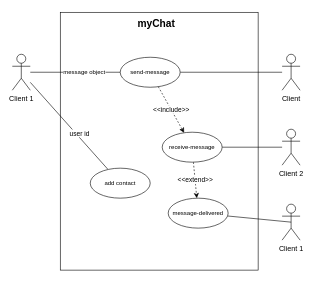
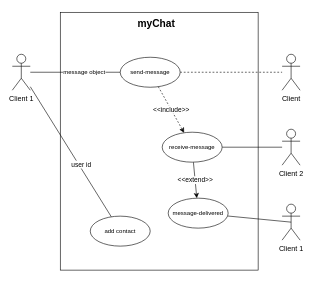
- <mxCell id="10" value="" style="edgeStyle=none;rounded=0;orthogonalLoop=1;jettySize=auto;html=1;fontSize=10;endArrow=none;endFill=0;" parent="1" source="12" target="3" edge="1"><mxGeometry relative="1" as="geometry" /></mxCell>
+ <mxCell id="10" value="" style="edgeStyle=none;rounded=0;orthogonalLoop=1;jettySize=auto;html=1;fontSize=10;endArrow=none;endFill=0;dashed=1;" parent="1" source="12" target="3" edge="1"><mxGeometry relative="1" as="geometry" /></mxCell>
- <mxCell id="5" value="&amp;lt;&amp;lt;extend&amp;gt;&amp;gt;" style="edgeStyle=none;rounded=0;orthogonalLoop=1;jettySize=auto;html=1;fontSize=11;startArrow=none;startFill=0;endArrow=classic;endFill=1;dashed=1;" edge="1" parent="1" source="6" target="18"><mxGeometry relative="1" as="geometry" /></mxCell>
+ <mxCell id="5" value="&amp;lt;&amp;lt;extend&amp;gt;&amp;gt;" style="edgeStyle=none;rounded=0;orthogonalLoop=1;jettySize=auto;html=1;fontSize=11;startArrow=none;startFill=0;endArrow=classic;endFill=1;dashed=0;" edge="1" parent="1" source="6" target="18"><mxGeometry relative="1" as="geometry" /></mxCell>
- <mxCell id="15" value="&lt;span style=&quot;font-size: 10px&quot;&gt;add contact&lt;/span&gt;" style="ellipse;whiteSpace=wrap;html=1;" parent="1" vertex="1"><mxGeometry x="150" y="280" width="100" height="50" as="geometry" /></mxCell>
+ <mxCell id="15" value="&lt;span style=&quot;font-size: 10px&quot;&gt;add contact&lt;/span&gt;" style="ellipse;whiteSpace=wrap;html=1;" parent="1" vertex="1"><mxGeometry x="150" y="360" width="100" height="50" as="geometry" /></mxCell>
